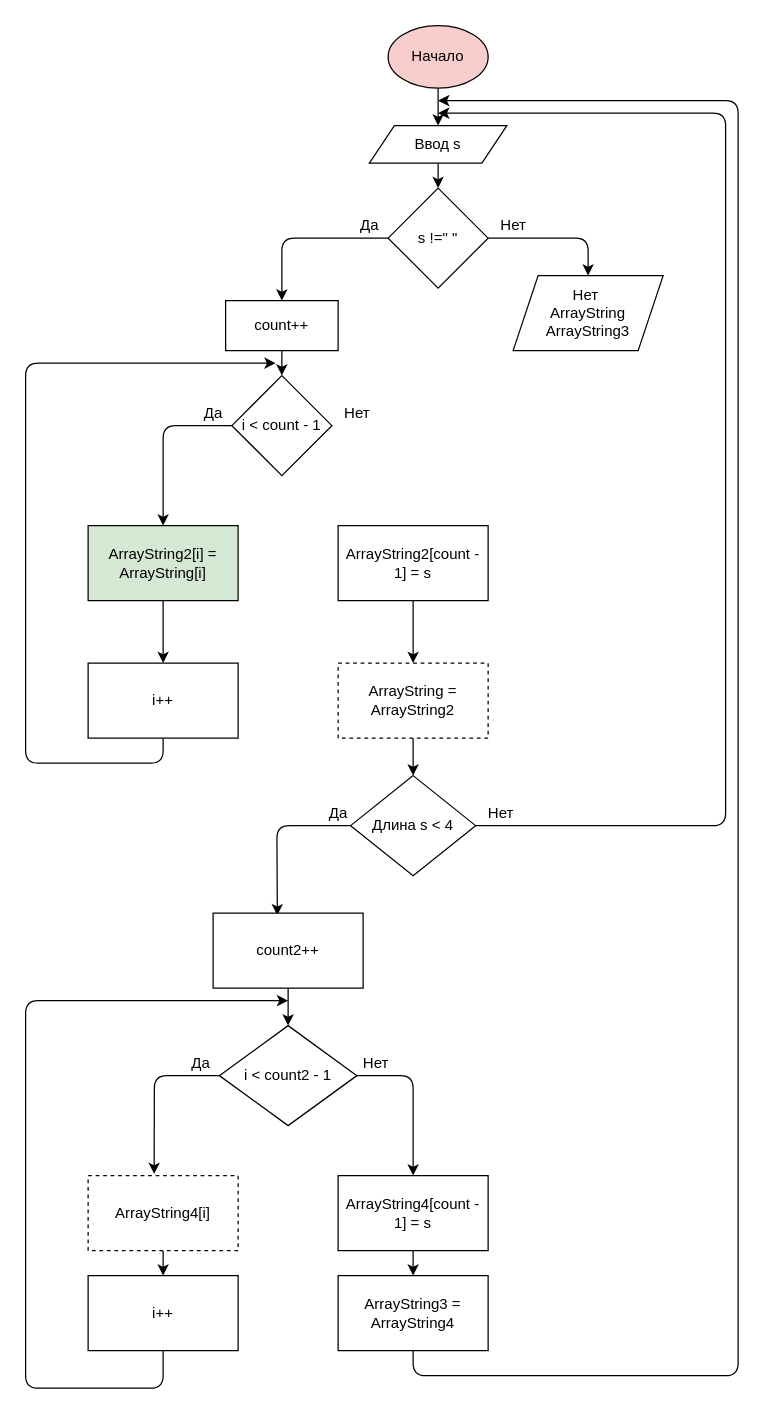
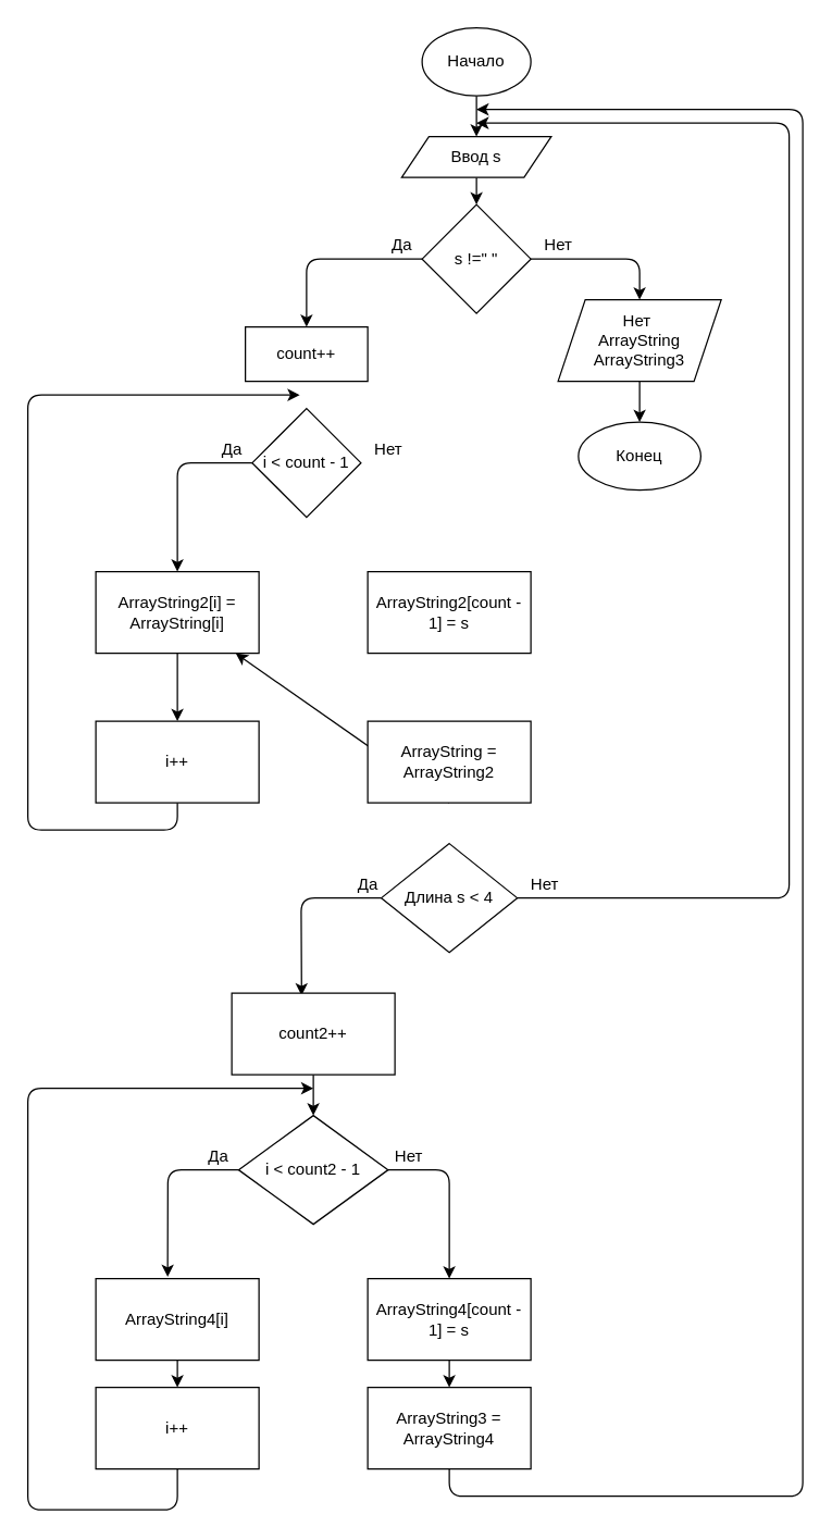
- <mxCell id="3" value="Начало" style="ellipse;whiteSpace=wrap;html=1;fillColor=#f8cecc;" vertex="1" parent="1"><mxGeometry x="310" width="80" height="50" as="geometry" y="20" /></mxCell>
+ <mxCell id="3" value="Начало" style="ellipse;whiteSpace=wrap;html=1;" vertex="1" parent="1"><mxGeometry x="310" width="80" height="50" as="geometry" y="20" /></mxCell>
- <mxCell id="9" value="" style="edgeStyle=none;html=1;" edge="1" parent="1" source="10" target="15"><mxGeometry relative="1" as="geometry" /></mxCell>
+ <mxCell id="11" style="edgeStyle=none;html=1;exitX=0.5;exitY=1;exitDx=0;exitDy=0;entryX=0.5;entryY=0;entryDx=0;entryDy=0;" edge="1" parent="1" source="12" target="13"><mxGeometry relative="1" as="geometry" /></mxCell>
+ <mxCell id="13" value="Конец" style="ellipse;whiteSpace=wrap;html=1;" vertex="1" parent="1"><mxGeometry x="425" y="310" width="90" height="50" as="geometry" /></mxCell>
- <mxCell id="17" value="ArrayString2[i] = ArrayString[i]" style="rounded=0;whiteSpace=wrap;html=1;fillColor=#d5e8d4;" vertex="1" parent="1"><mxGeometry x="70" y="420" width="120" height="60" as="geometry" /></mxCell>
+ <mxCell id="17" value="ArrayString2[i] = ArrayString[i]" style="rounded=0;whiteSpace=wrap;html=1;" vertex="1" parent="1"><mxGeometry x="70" y="420" width="120" height="60" as="geometry" /></mxCell>
- <mxCell id="18" style="edgeStyle=none;html=1;exitX=0.5;exitY=1;exitDx=0;exitDy=0;entryX=0.5;entryY=0;entryDx=0;entryDy=0;" edge="1" parent="1" source="19" target="23"><mxGeometry relative="1" as="geometry" /></mxCell>
- <mxCell id="23" value="ArrayString = ArrayString2" style="rounded=0;whiteSpace=wrap;html=1;dashed=1;" vertex="1" parent="1"><mxGeometry x="270" y="530" width="120" height="60" as="geometry" /></mxCell>
+ <mxCell id="23" value="ArrayString = ArrayString2" style="rounded=0;whiteSpace=wrap;html=1;" vertex="1" parent="1"><mxGeometry x="270" y="530" width="120" height="60" as="geometry" /></mxCell>
- <mxCell id="22" style="edgeStyle=none;html=1;exitX=0.5;exitY=1;exitDx=0;exitDy=0;entryX=0.5;entryY=0;entryDx=0;entryDy=0;" edge="1" parent="1" source="23" target="26"><mxGeometry relative="1" as="geometry" /></mxCell>
+ <mxCell id="22" style="edgeStyle=none;html=1;exitX=0.5;exitY=1;exitDx=0;exitDy=0;" edge="1" parent="1" source="23" target="17"><mxGeometry relative="1" as="geometry" /></mxCell>
- <mxCell id="33" value="ArrayString4[i]" style="rounded=0;whiteSpace=wrap;html=1;dashed=1;" vertex="1" parent="1"><mxGeometry x="70" y="940" width="120" height="60" as="geometry" /></mxCell>
+ <mxCell id="33" value="ArrayString4[i]" style="rounded=0;whiteSpace=wrap;html=1;" vertex="1" parent="1"><mxGeometry x="70" y="940" width="120" height="60" as="geometry" /></mxCell>
